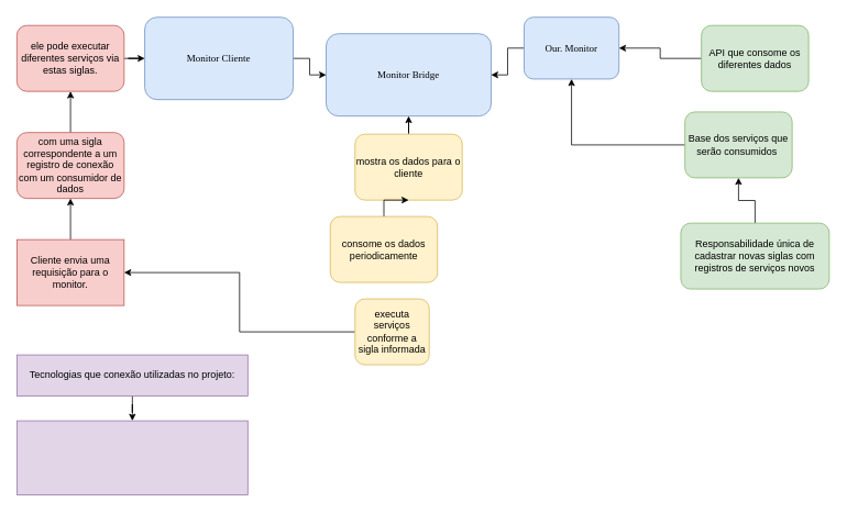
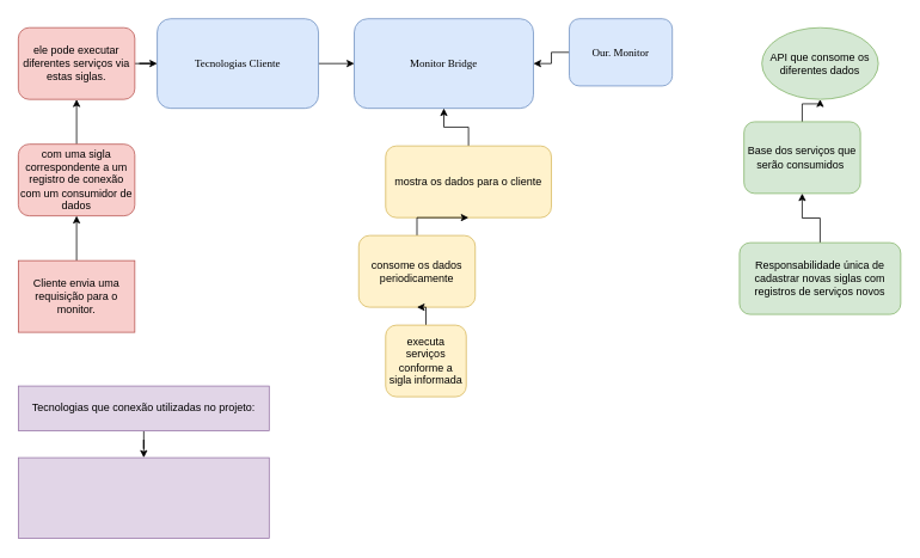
- <mxCell id="19" value="" style="edgeStyle=orthogonalEdgeStyle;rounded=0;orthogonalLoop=1;jettySize=auto;html=1;" edge="1" parent="1" source="20" target="6"><mxGeometry relative="1" as="geometry" /></mxCell>
- <mxCell id="3" value="Monitor Cliente" style="rounded=1;whiteSpace=wrap;html=1;fillColor=#dae8fc;strokeColor=#6c8ebf;fontFamily=Times New Roman;" vertex="1" parent="1"><mxGeometry x="175" y="20" width="180" height="100" as="geometry" /></mxCell>
+ <mxCell id="3" value="Tecnologias Cliente" style="rounded=1;whiteSpace=wrap;html=1;fillColor=#dae8fc;strokeColor=#6c8ebf;fontFamily=Times New Roman;" vertex="1" parent="1"><mxGeometry x="175" y="20" width="180" height="100" as="geometry" /></mxCell>
- <mxCell id="20" value="API que consome os diferentes dados" style="rounded=1;whiteSpace=wrap;html=1;fillColor=#d5e8d4;strokeColor=#82b366;" vertex="1" parent="1"><mxGeometry x="850" y="30" width="130" height="80" as="geometry" /></mxCell>
+ <mxCell id="20" value="API que consome os diferentes dados" style="ellipse;whiteSpace=wrap;html=1;fillColor=#d5e8d4;strokeColor=#82b366;" vertex="1" parent="1"><mxGeometry x="850" y="30" width="130" height="80" as="geometry" /></mxCell>
- <mxCell id="4" value="Monitor Bridge" style="rounded=1;whiteSpace=wrap;html=1;fillColor=#dae8fc;strokeColor=#6c8ebf;fontFamily=Times New Roman;" vertex="1" parent="1"><mxGeometry x="395" y="40" width="200" height="100" as="geometry" /></mxCell>
+ <mxCell id="4" value="Monitor Bridge" style="rounded=1;whiteSpace=wrap;html=1;fillColor=#dae8fc;strokeColor=#6c8ebf;fontFamily=Times New Roman;" vertex="1" parent="1"><mxGeometry x="395" y="20" width="200" height="100" as="geometry" /></mxCell>
- <mxCell id="21" value="" style="edgeStyle=orthogonalEdgeStyle;rounded=0;orthogonalLoop=1;jettySize=auto;html=1;" edge="1" parent="1" source="22" target="6"><mxGeometry relative="1" as="geometry" /></mxCell>
+ <mxCell id="21" value="" style="edgeStyle=orthogonalEdgeStyle;rounded=0;orthogonalLoop=1;jettySize=auto;html=1;" edge="1" parent="1" source="22" target="20"><mxGeometry relative="1" as="geometry" /></mxCell>
- <mxCell id="14" value="mostra os dados para o cliente" style="rounded=1;whiteSpace=wrap;html=1;fillColor=#fff2cc;strokeColor=#d6b656;" vertex="1" parent="1"><mxGeometry x="430" y="162" width="130" height="80" as="geometry" /></mxCell>
+ <mxCell id="14" value="mostra os dados para o cliente" style="rounded=1;whiteSpace=wrap;html=1;fillColor=#fff2cc;strokeColor=#d6b656;" vertex="1" parent="1"><mxGeometry x="430" y="162" width="185" height="80" as="geometry" /></mxCell>
- <mxCell id="17" value="" style="edgeStyle=orthogonalEdgeStyle;rounded=0;orthogonalLoop=1;jettySize=auto;html=1;" edge="1" parent="1" source="18" target="12"><mxGeometry relative="1" as="geometry" /></mxCell>
+ <mxCell id="17" value="" style="edgeStyle=orthogonalEdgeStyle;rounded=0;orthogonalLoop=1;jettySize=auto;html=1;" edge="1" parent="1" source="18" target="16"><mxGeometry relative="1" as="geometry" /></mxCell>
